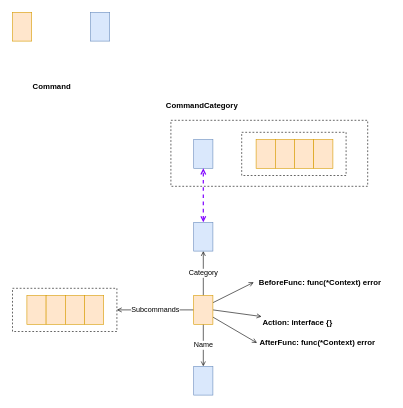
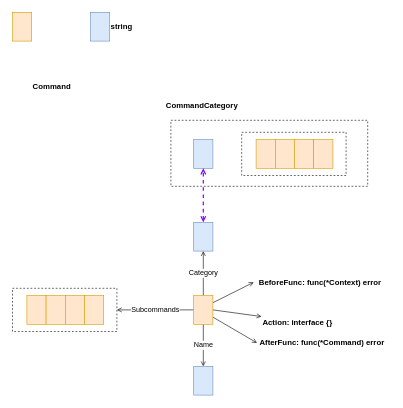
+ <mxCell id="7" value="string" style="text;html=1;align=left;verticalAlign=middle;resizable=0;points=[];autosize=1;fontSize=13;fontColor=#000000;fontStyle=1;" vertex="1" parent="1"><mxGeometry x="182" y="34" width="50" height="20" as="geometry" /></mxCell>
- <mxCell id="26" value="AfterFunc: func(*Context) error" style="text;html=1;align=left;verticalAlign=middle;resizable=0;points=[];autosize=1;fontSize=13;fontColor=#000000;fontStyle=1;" vertex="1" parent="1"><mxGeometry x="430" y="560" width="210" height="20" as="geometry" /></mxCell>
+ <mxCell id="26" value="AfterFunc: func(*Command) error" style="text;html=1;align=left;verticalAlign=middle;resizable=0;points=[];autosize=1;fontSize=13;fontColor=#000000;fontStyle=1;" vertex="1" parent="1"><mxGeometry x="430" y="560" width="210" height="20" as="geometry" /></mxCell>
